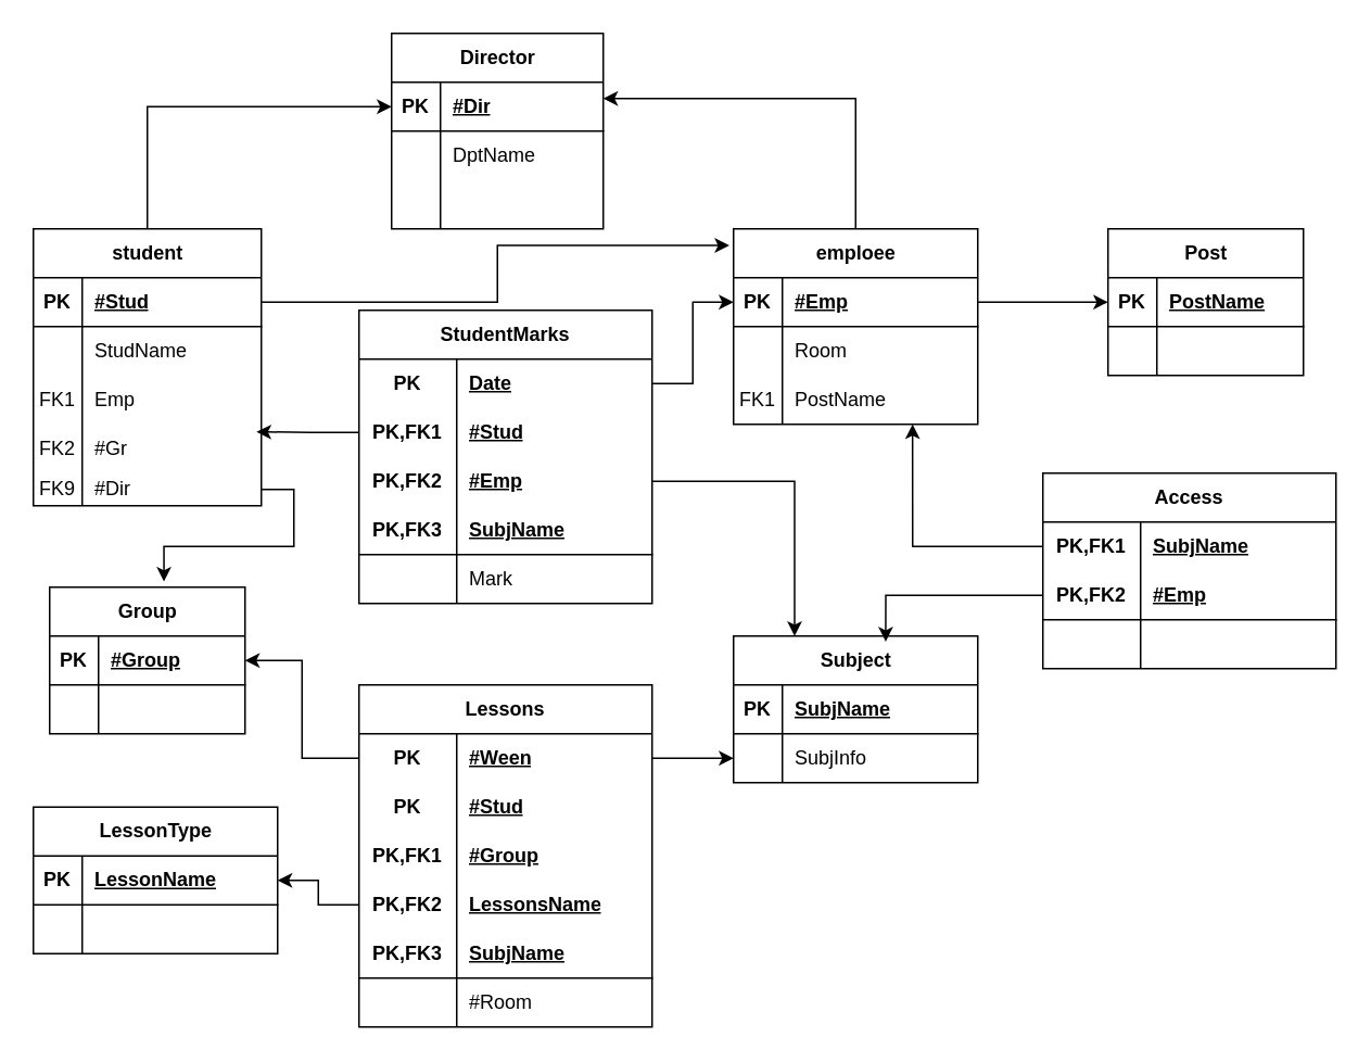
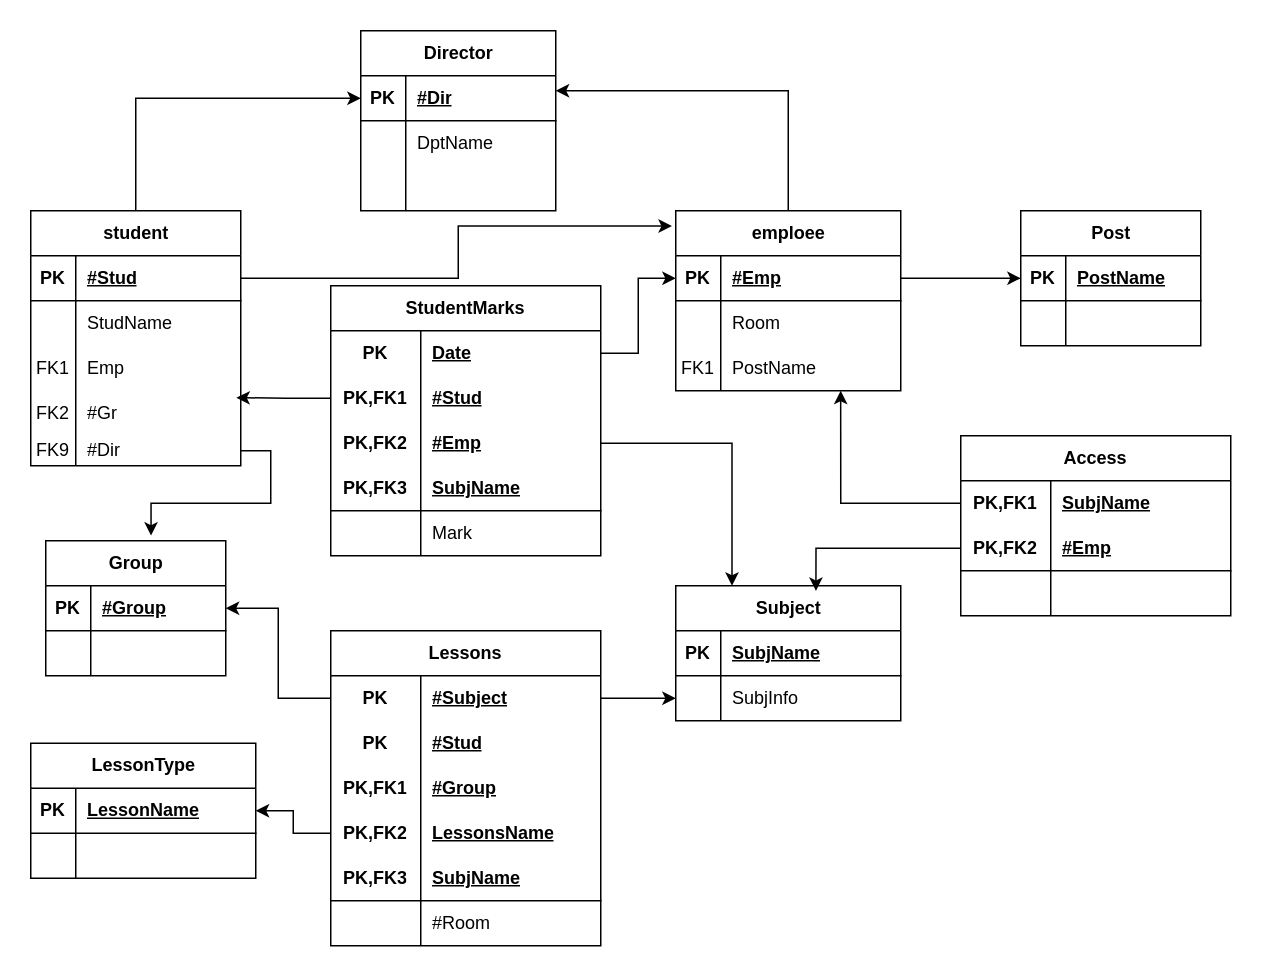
- <mxCell id="96" value="#Ween" style="shape=partialRectangle;connectable=0;fillColor=none;top=0;left=0;bottom=0;right=0;align=left;spacingLeft=6;fontStyle=5;overflow=hidden;html=1;whiteSpace=wrap;" vertex="1" parent="94"><mxGeometry x="60" width="120" height="30" as="geometry"><mxRectangle width="120" height="30" as="alternateBounds" /></mxGeometry></mxCell>
+ <mxCell id="96" value="#Subject" style="shape=partialRectangle;connectable=0;fillColor=none;top=0;left=0;bottom=0;right=0;align=left;spacingLeft=6;fontStyle=5;overflow=hidden;html=1;whiteSpace=wrap;" vertex="1" parent="94"><mxGeometry x="60" width="120" height="30" as="geometry"><mxRectangle width="120" height="30" as="alternateBounds" /></mxGeometry></mxCell>
